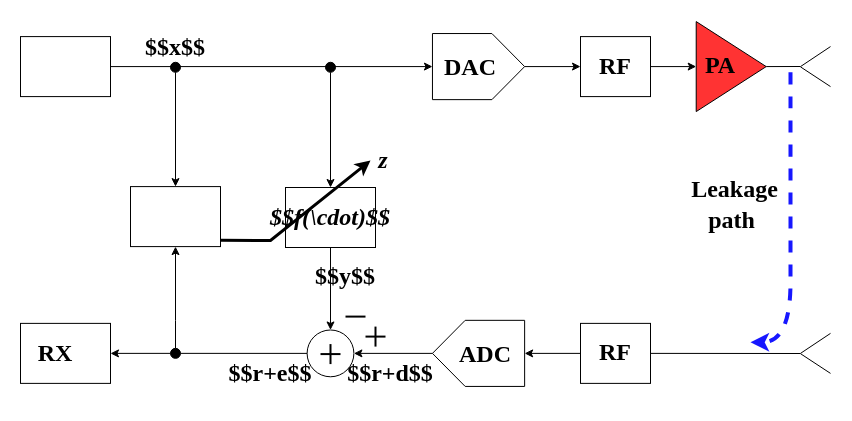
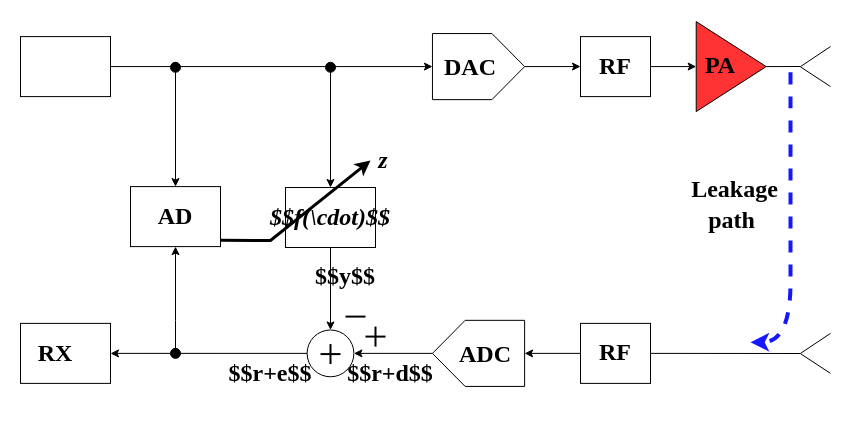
- <mxCell id="42" value="&lt;span style=&quot;font-size: 24px&quot;&gt;&lt;font face=&quot;Times New Roman&quot;&gt;$$x$$&lt;/font&gt;&lt;/span&gt;" style="text;html=1;strokeColor=none;fillColor=none;align=center;verticalAlign=middle;whiteSpace=wrap;rounded=0;fontStyle=1" parent="1" vertex="1"><mxGeometry x="145" y="31.79" width="60" height="30" as="geometry" /></mxCell>
+ <mxCell id="47" value="&lt;span style=&quot;font-size: 24px&quot;&gt;&lt;font face=&quot;Times New Roman&quot;&gt;AD&lt;/font&gt;&lt;/span&gt;" style="text;html=1;strokeColor=none;fillColor=none;align=center;verticalAlign=middle;whiteSpace=wrap;rounded=0;fontStyle=1" parent="1" vertex="1"><mxGeometry x="145" y="201.09" width="60" height="30" as="geometry" /></mxCell>
